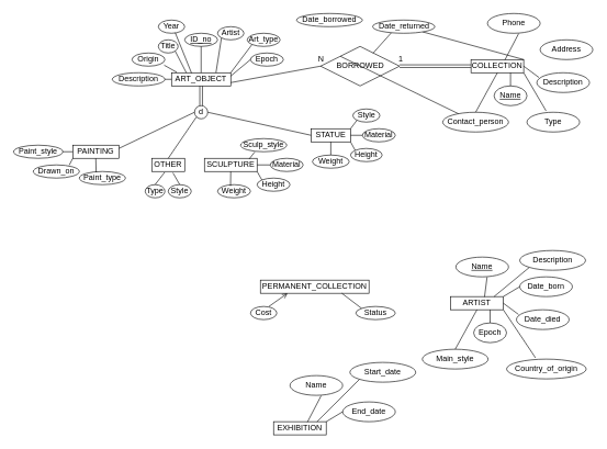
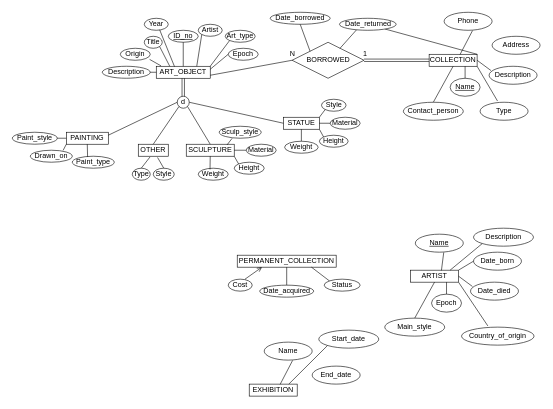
- <mxCell id="96" value="" style="endArrow=none;html=1;rounded=0;exitX=0;exitY=0;exitDx=0;exitDy=0;" edge="1" parent="1" source="90" target="33"><mxGeometry width="50" height="50" relative="1" as="geometry"><mxPoint x="500" y="180" as="sourcePoint" /><mxPoint x="550" y="130" as="targetPoint" /></mxGeometry></mxCell>
+ <mxCell id="96" value="" style="endArrow=none;html=1;rounded=0;entryX=0.5;entryY=1;entryDx=0;entryDy=0;exitX=0;exitY=0;exitDx=0;exitDy=0;" edge="1" parent="1" source="90" target="94"><mxGeometry width="50" height="50" relative="1" as="geometry"><mxPoint x="500" y="180" as="sourcePoint" /><mxPoint x="550" y="130" as="targetPoint" /></mxGeometry></mxCell>
+ <mxCell id="104" value="" style="endArrow=none;html=1;rounded=0;exitX=0.5;exitY=0;exitDx=0;exitDy=0;entryX=1;entryY=1;entryDx=0;entryDy=0;" edge="1" parent="1" source="11" target="100"><mxGeometry width="50" height="50" relative="1" as="geometry"><mxPoint x="170" y="290" as="sourcePoint" /><mxPoint x="320" y="180" as="targetPoint" /></mxGeometry></mxCell>
+ <mxCell id="87" value="" style="endArrow=none;html=1;rounded=0;entryX=0.5;entryY=1;entryDx=0;entryDy=0;exitX=0.5;exitY=0;exitDx=0;exitDy=0;" edge="1" parent="1" source="84" target="83"><mxGeometry width="50" height="50" relative="1" as="geometry"><mxPoint x="420" y="415" as="sourcePoint" /><mxPoint x="470" y="365" as="targetPoint" /></mxGeometry></mxCell>
+ <mxCell id="84" value="Date_acquired" style="ellipse;whiteSpace=wrap;html=1;" vertex="1" parent="1"><mxGeometry x="432.5" y="475" width="90" height="20" as="geometry" /></mxCell>
- <mxCell id="64" value="" style="endArrow=none;html=1;rounded=0;exitX=1;exitY=0;exitDx=0;exitDy=0;entryX=0;entryY=0.5;entryDx=0;entryDy=0;" parent="1" source="60" target="62" edge="1"><mxGeometry relative="1" as="geometry"><mxPoint x="320" y="666" as="sourcePoint" /><mxPoint x="480" y="666" as="targetPoint" /></mxGeometry></mxCell>
